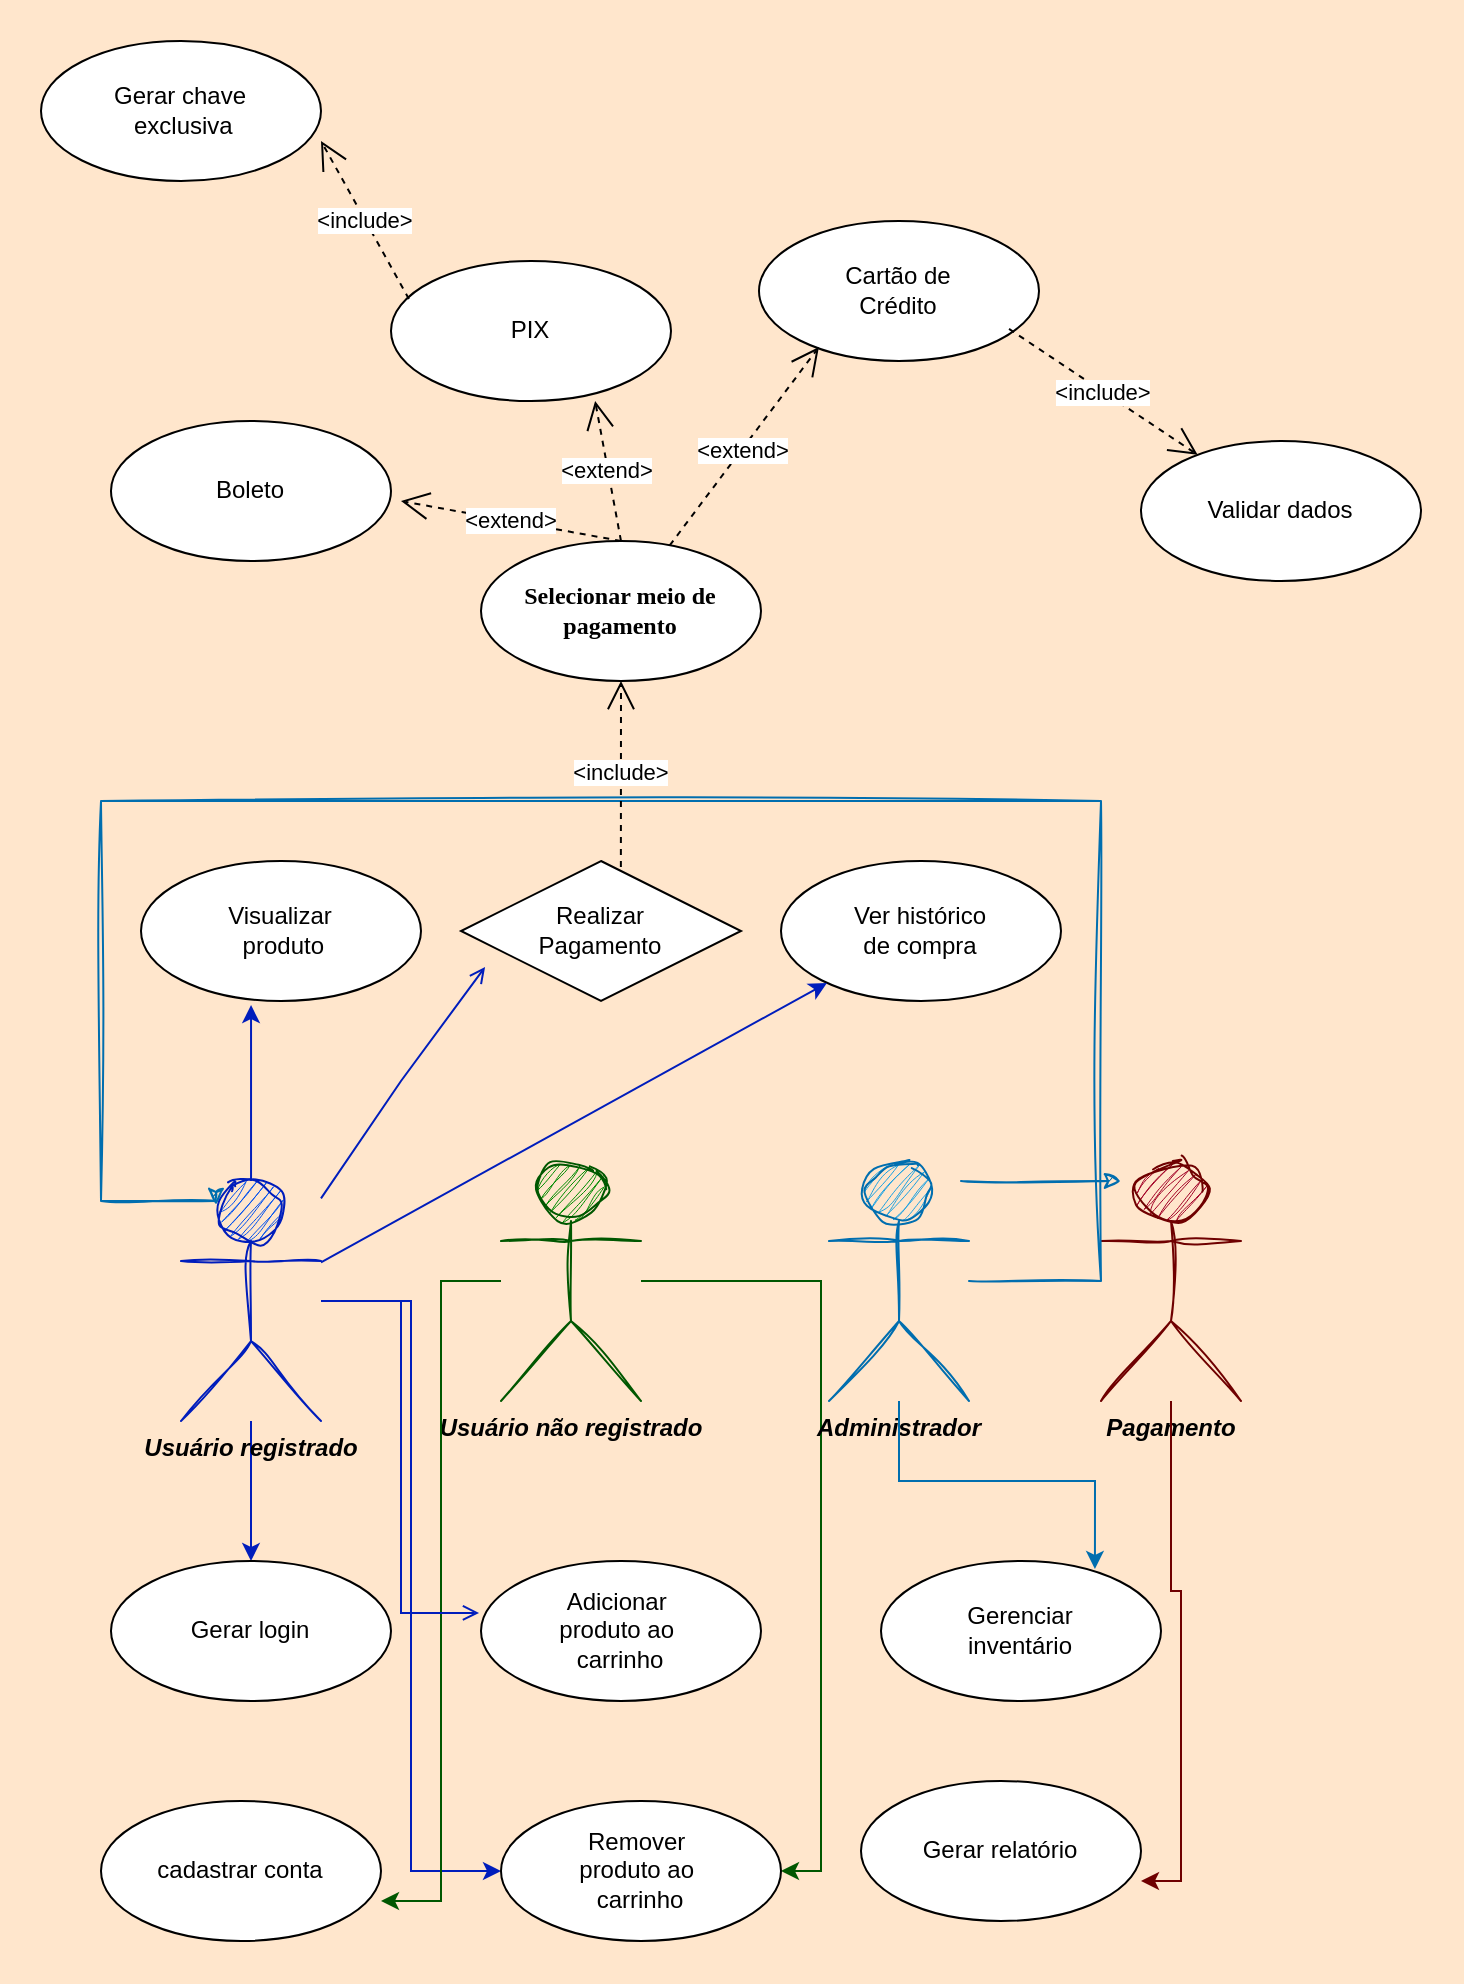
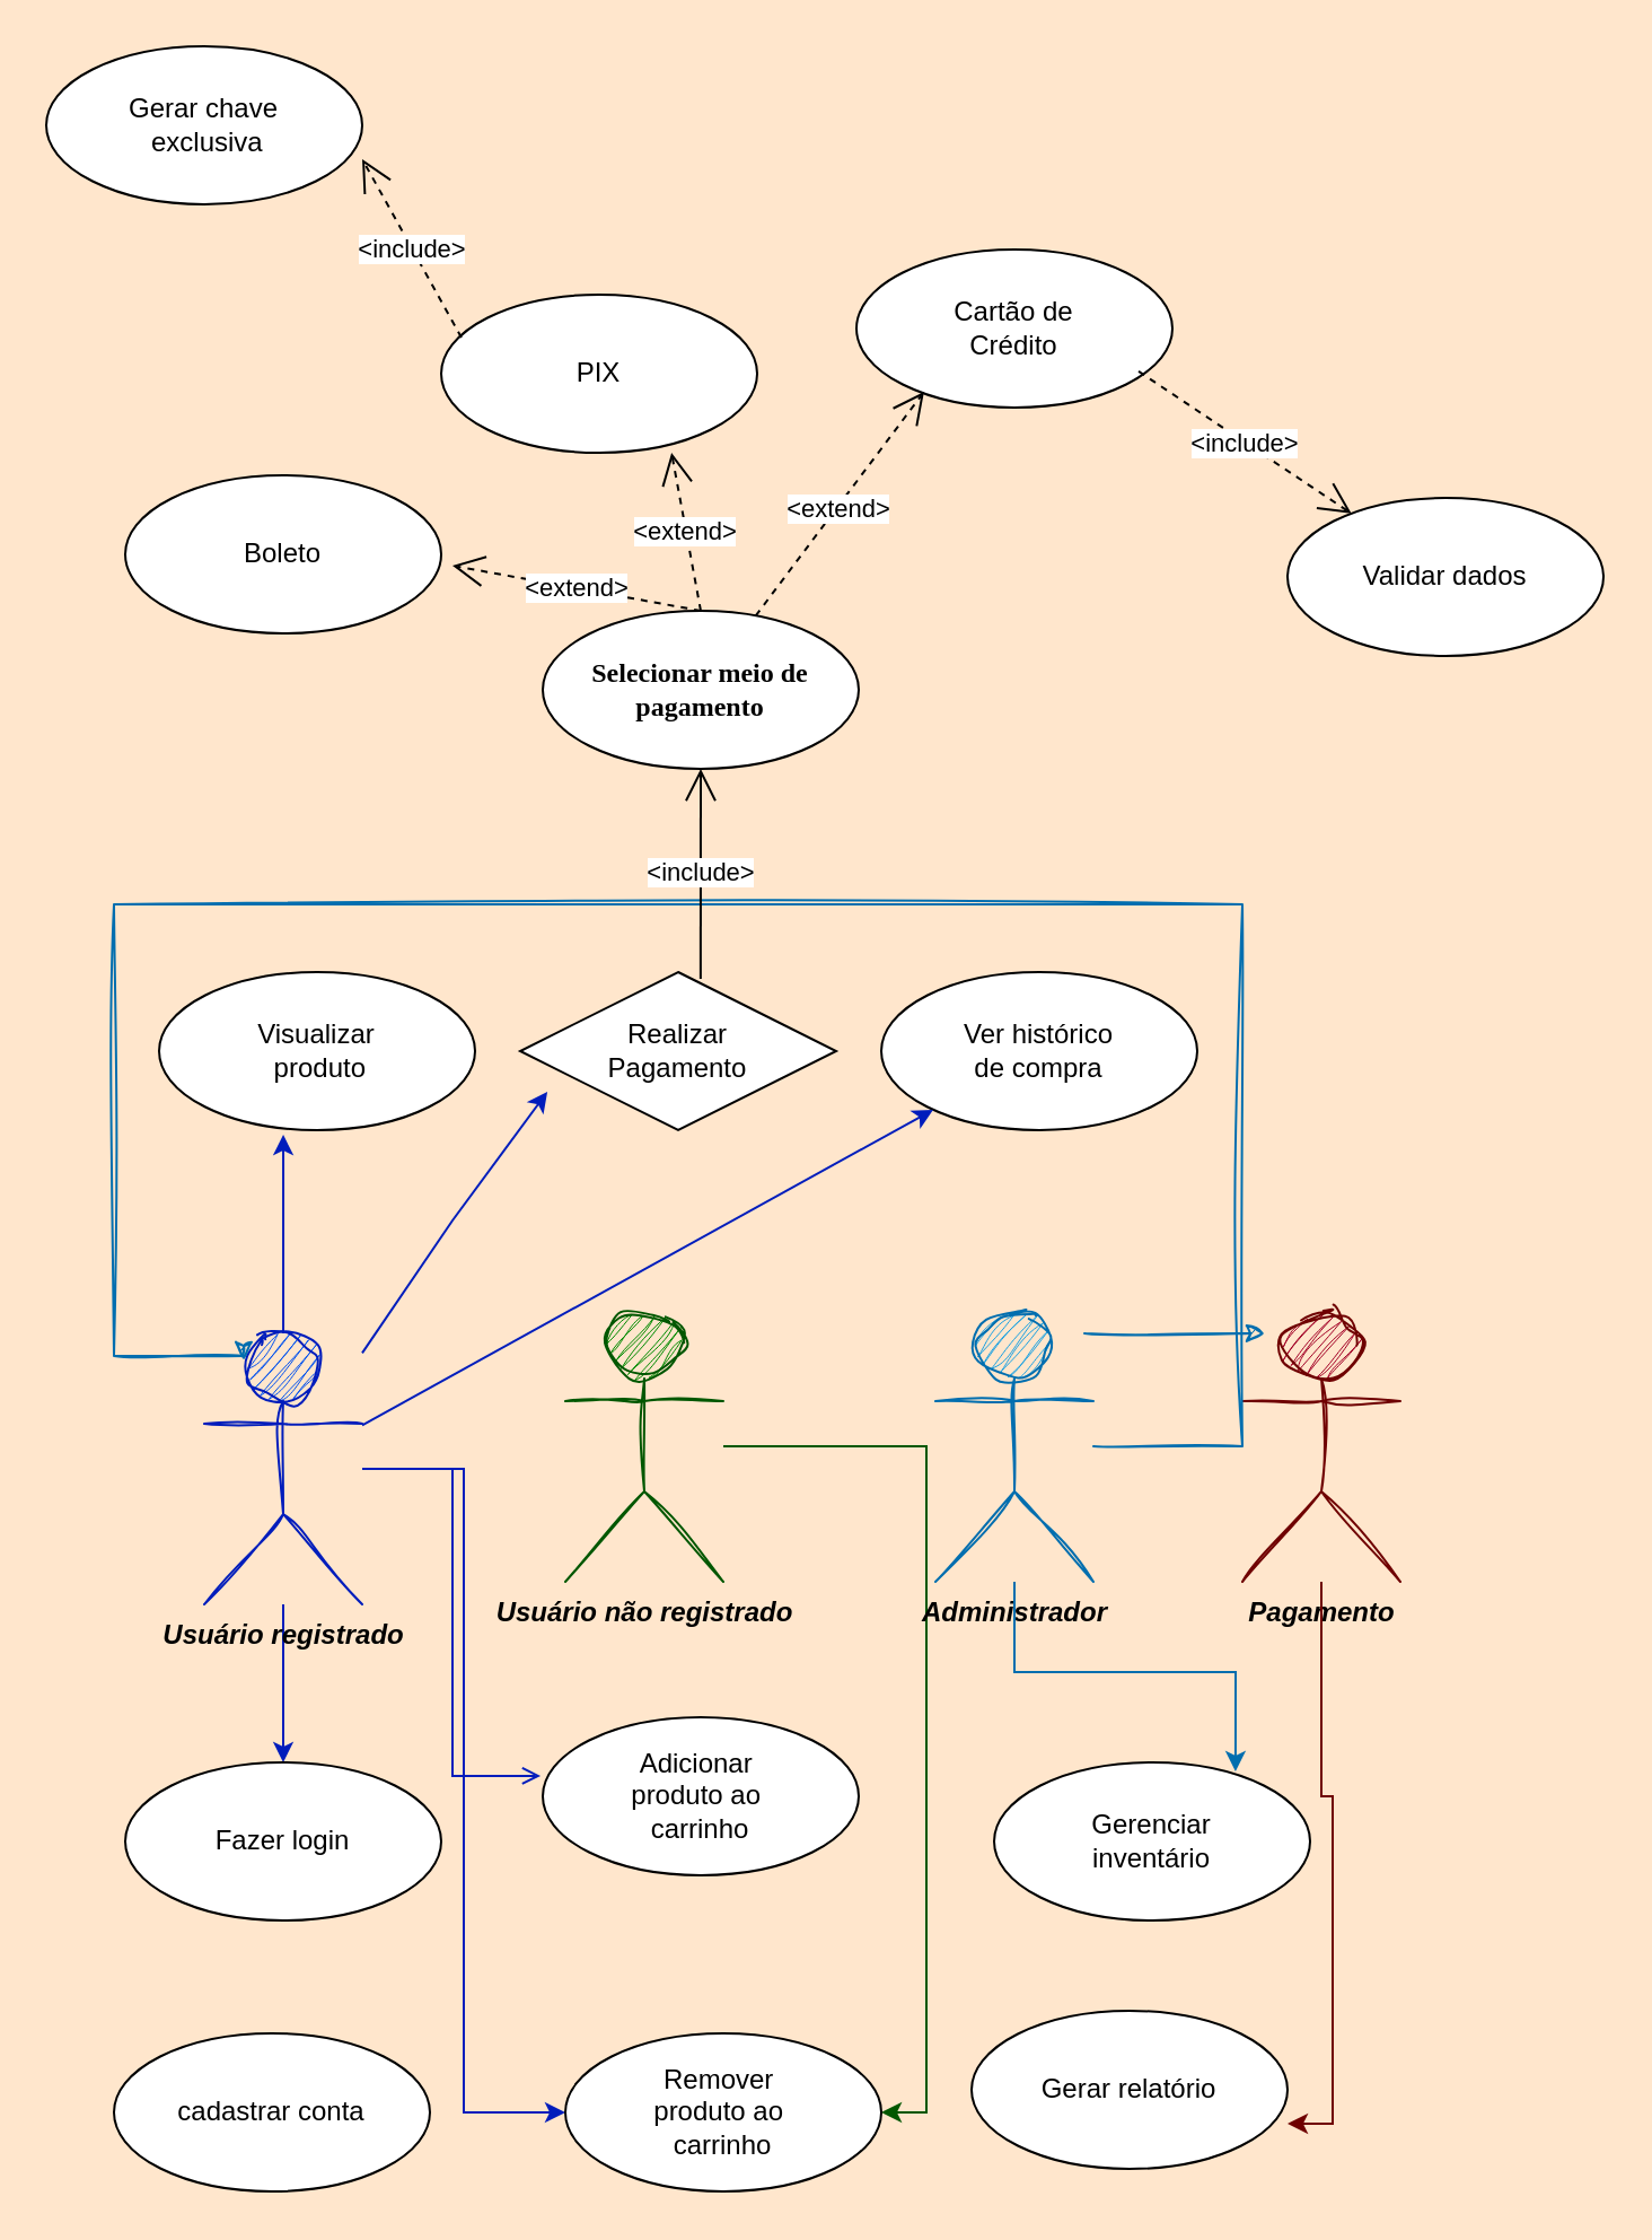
- <mxCell id="37" value="&amp;lt;include&amp;gt;" style="endArrow=open;endSize=12;dashed=1;html=1;rounded=0;entryX=0.5;entryY=1;entryDx=0;entryDy=0;exitX=0.571;exitY=0.043;exitDx=0;exitDy=0;exitPerimeter=0;" edge="1" parent="1" source="17" target="27"><mxGeometry x="0.012" width="160" relative="1" as="geometry"><mxPoint x="390" y="300" as="sourcePoint" /><mxPoint x="550" y="300" as="targetPoint" /><mxPoint as="offset" /></mxGeometry></mxCell>
+ <mxCell id="37" value="&amp;lt;include&amp;gt;" style="endArrow=open;endSize=12;dashed=0;html=1;rounded=0;entryX=0.5;entryY=1;entryDx=0;entryDy=0;exitX=0.571;exitY=0.043;exitDx=0;exitDy=0;exitPerimeter=0;" edge="1" parent="1" source="17" target="27"><mxGeometry x="0.012" width="160" relative="1" as="geometry"><mxPoint x="390" y="300" as="sourcePoint" /><mxPoint x="550" y="300" as="targetPoint" /><mxPoint as="offset" /></mxGeometry></mxCell>
- <mxCell id="4" style="rounded=0;orthogonalLoop=1;jettySize=auto;html=1;entryX=0.086;entryY=0.757;entryDx=0;entryDy=0;entryPerimeter=0;fillColor=#0050ef;strokeColor=#001DBC;endArrow=open;" edge="1" parent="1" source="5" target="17"><mxGeometry relative="1" as="geometry"><Array as="points"><mxPoint x="200" y="540" /></Array></mxGeometry></mxCell>
+ <mxCell id="4" style="rounded=0;orthogonalLoop=1;jettySize=auto;html=1;entryX=0.086;entryY=0.757;entryDx=0;entryDy=0;entryPerimeter=0;fillColor=#0050ef;strokeColor=#001DBC;" edge="1" parent="1" source="5" target="17"><mxGeometry relative="1" as="geometry"><Array as="points"><mxPoint x="200" y="540" /></Array></mxGeometry></mxCell>
- <mxCell id="12" style="edgeStyle=orthogonalEdgeStyle;rounded=0;orthogonalLoop=1;jettySize=auto;html=1;entryX=1;entryY=0.714;entryDx=0;entryDy=0;entryPerimeter=0;fillColor=#008a00;strokeColor=#005700;" edge="1" parent="1" source="7" target="11"><mxGeometry relative="1" as="geometry" /></mxCell>
- <mxCell id="10" value="Gerar login" style="ellipse;whiteSpace=wrap;html=1;" vertex="1" parent="1"><mxGeometry x="55" y="780" width="140" height="70" as="geometry" /></mxCell>
+ <mxCell id="10" value="Fazer login" style="ellipse;whiteSpace=wrap;html=1;" vertex="1" parent="1"><mxGeometry x="55" y="780" width="140" height="70" as="geometry" /></mxCell>
- <mxCell id="13" value="Adicionar&amp;nbsp;&lt;div&gt;produto ao&amp;nbsp;&lt;/div&gt;&lt;div&gt;carrinho&lt;/div&gt;" style="ellipse;whiteSpace=wrap;html=1;" vertex="1" parent="1"><mxGeometry x="240" y="780" width="140" height="70" as="geometry" /></mxCell>
+ <mxCell id="13" value="Adicionar&amp;nbsp;&lt;div&gt;produto ao&amp;nbsp;&lt;/div&gt;&lt;div&gt;carrinho&lt;/div&gt;" style="ellipse;whiteSpace=wrap;html=1;" vertex="1" parent="1"><mxGeometry x="240" y="760" width="140" height="70" as="geometry" /></mxCell>
